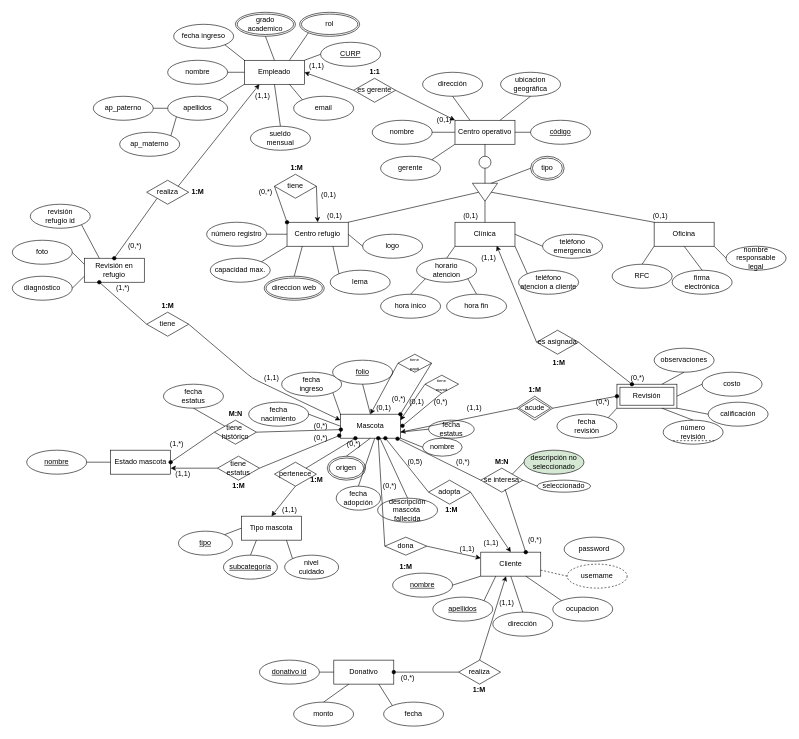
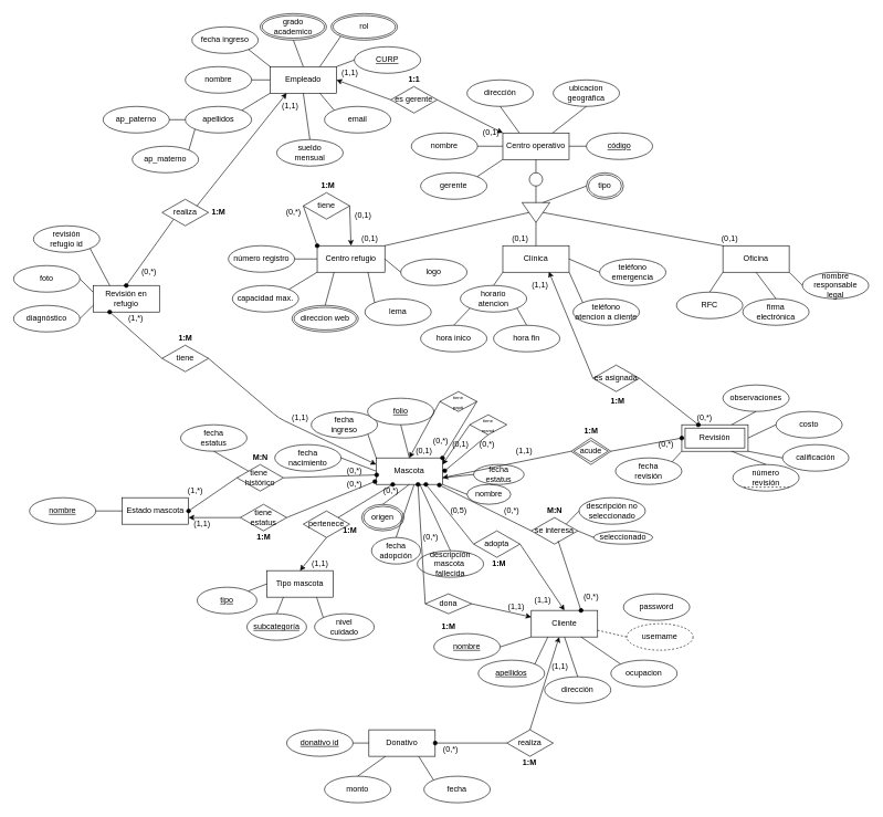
- <mxCell id="221" value="descripción no&lt;br&gt;seleccionado" style="ellipse;whiteSpace=wrap;html=1;align=center;fillColor=#d5e8d4;" parent="1" vertex="1"><mxGeometry x="873" y="750" width="100" height="40" as="geometry" /></mxCell>
+ <mxCell id="221" value="descripción no&lt;br&gt;seleccionado" style="ellipse;whiteSpace=wrap;html=1;align=center;" parent="1" vertex="1"><mxGeometry x="873" y="750" width="100" height="40" as="geometry" /></mxCell>
